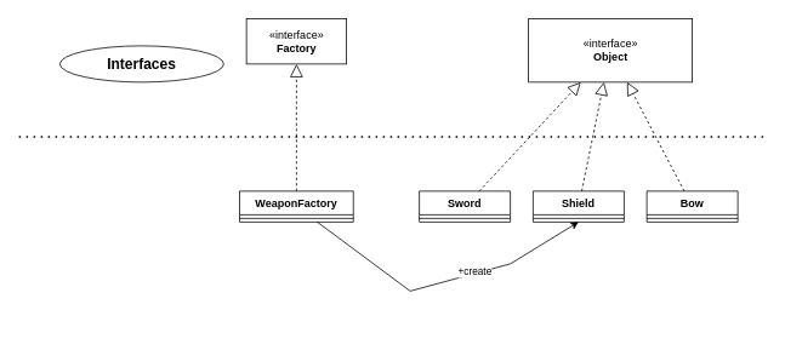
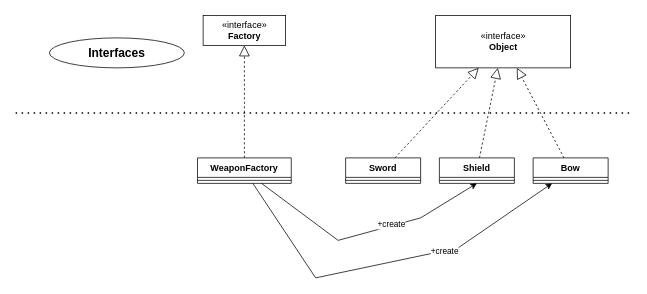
- <mxCell id="2" value="«interface»&lt;br&gt;&lt;b&gt;Factory&lt;/b&gt;" style="html=1;" vertex="1" parent="1"><mxGeometry x="270" y="20" width="110" height="50" as="geometry" /></mxCell>
+ <mxCell id="2" value="«interface»&lt;br&gt;&lt;b&gt;Factory&lt;/b&gt;" style="html=1;" vertex="1" parent="1"><mxGeometry x="270" y="20" width="110" height="40" as="geometry" /></mxCell>
+ <mxCell id="18" value="" style="endArrow=classic;html=1;rounded=0;" edge="1" parent="1" source="4" target="10"><mxGeometry width="50" height="50" relative="1" as="geometry"><mxPoint x="357.849" y="254" as="sourcePoint" /><mxPoint x="645" y="254" as="targetPoint" /><Array as="points"><mxPoint x="420" y="370" /><mxPoint x="610" y="330" /></Array></mxGeometry></mxCell>
+ <mxCell id="19" value="+create" style="edgeLabel;html=1;align=center;verticalAlign=middle;resizable=0;points=[];" vertex="1" connectable="0" parent="18"><mxGeometry x="0.315" relative="1" as="geometry"><mxPoint as="offset" /></mxGeometry></mxCell>
